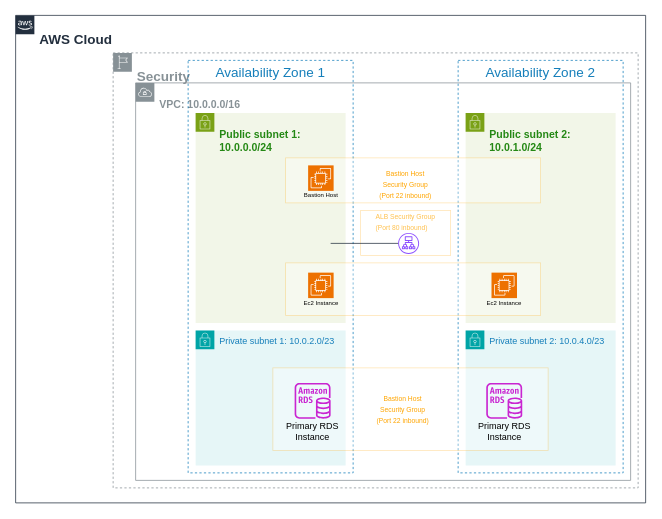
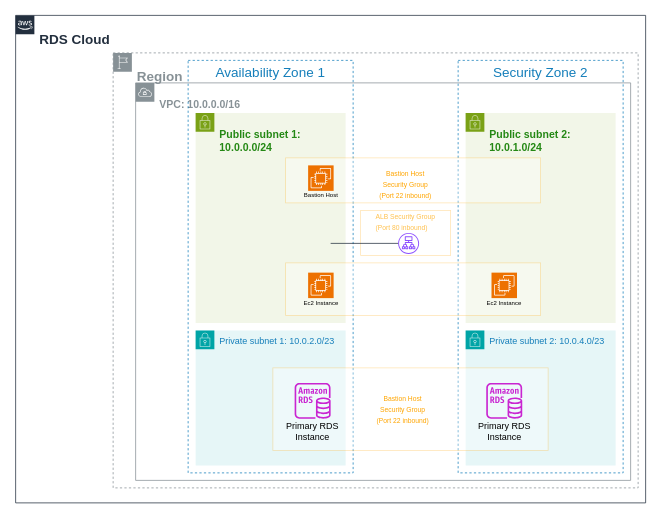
- <mxCell id="2" value="&lt;h2&gt;AWS Cloud&lt;/h2&gt;" style="points=[[0,0],[0.25,0],[0.5,0],[0.75,0],[1,0],[1,0.25],[1,0.5],[1,0.75],[1,1],[0.75,1],[0.5,1],[0.25,1],[0,1],[0,0.75],[0,0.5],[0,0.25]];outlineConnect=0;gradientColor=none;html=1;whiteSpace=wrap;fontSize=12;fontStyle=0;container=1;pointerEvents=0;collapsible=0;recursiveResize=0;shape=mxgraph.aws4.group;grIcon=mxgraph.aws4.group_aws_cloud_alt;strokeColor=#232F3E;fillColor=none;verticalAlign=top;align=left;spacingLeft=30;fontColor=#232F3E;dashed=0;" vertex="1" parent="1"><mxGeometry x="20" y="20" width="840" height="650" as="geometry" /></mxCell>
+ <mxCell id="2" value="&lt;h2&gt;RDS Cloud&lt;/h2&gt;" style="points=[[0,0],[0.25,0],[0.5,0],[0.75,0],[1,0],[1,0.25],[1,0.5],[1,0.75],[1,1],[0.75,1],[0.5,1],[0.25,1],[0,1],[0,0.75],[0,0.5],[0,0.25]];outlineConnect=0;gradientColor=none;html=1;whiteSpace=wrap;fontSize=12;fontStyle=0;container=1;pointerEvents=0;collapsible=0;recursiveResize=0;shape=mxgraph.aws4.group;grIcon=mxgraph.aws4.group_aws_cloud_alt;strokeColor=#232F3E;fillColor=none;verticalAlign=top;align=left;spacingLeft=30;fontColor=#232F3E;dashed=0;" vertex="1" parent="1"><mxGeometry x="20" y="20" width="840" height="650" as="geometry" /></mxCell>
- <mxCell id="3" value="&lt;h2&gt;Security&lt;/h2&gt;" style="sketch=0;outlineConnect=0;gradientColor=none;html=1;whiteSpace=wrap;fontSize=12;fontStyle=0;shape=mxgraph.aws4.group;grIcon=mxgraph.aws4.group_region;strokeColor=#879196;fillColor=none;verticalAlign=top;align=left;spacingLeft=30;fontColor=#879196;dashed=1;" vertex="1" parent="2"><mxGeometry x="130" y="50" width="700" height="580" as="geometry" /></mxCell>
+ <mxCell id="3" value="&lt;h2&gt;Region&lt;/h2&gt;" style="sketch=0;outlineConnect=0;gradientColor=none;html=1;whiteSpace=wrap;fontSize=12;fontStyle=0;shape=mxgraph.aws4.group;grIcon=mxgraph.aws4.group_region;strokeColor=#879196;fillColor=none;verticalAlign=top;align=left;spacingLeft=30;fontColor=#879196;dashed=1;" vertex="1" parent="2"><mxGeometry x="130" y="50" width="700" height="580" as="geometry" /></mxCell>
- <mxCell id="6" value="&lt;font style=&quot;font-size: 18px;&quot;&gt;Availability Zone 2&lt;/font&gt;" style="fillColor=none;strokeColor=#147EBA;dashed=1;verticalAlign=top;fontStyle=0;fontColor=#147EBA;whiteSpace=wrap;html=1;" vertex="1" parent="2"><mxGeometry x="590" y="60" width="220" height="550" as="geometry" /></mxCell>
+ <mxCell id="6" value="&lt;font style=&quot;font-size: 18px;&quot;&gt;Security Zone 2&lt;/font&gt;" style="fillColor=none;strokeColor=#147EBA;dashed=1;verticalAlign=top;fontStyle=0;fontColor=#147EBA;whiteSpace=wrap;html=1;" vertex="1" parent="2"><mxGeometry x="590" y="60" width="220" height="550" as="geometry" /></mxCell>
